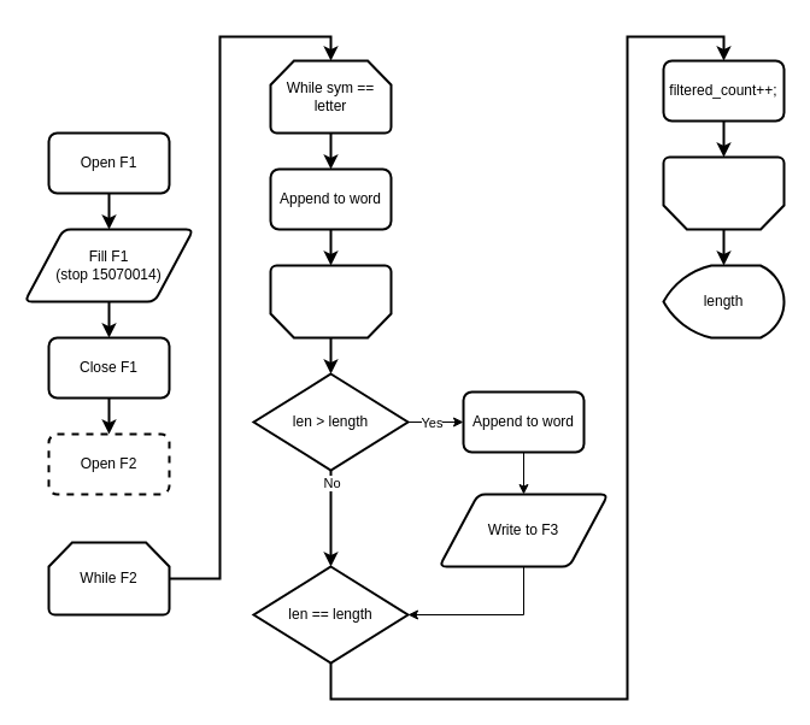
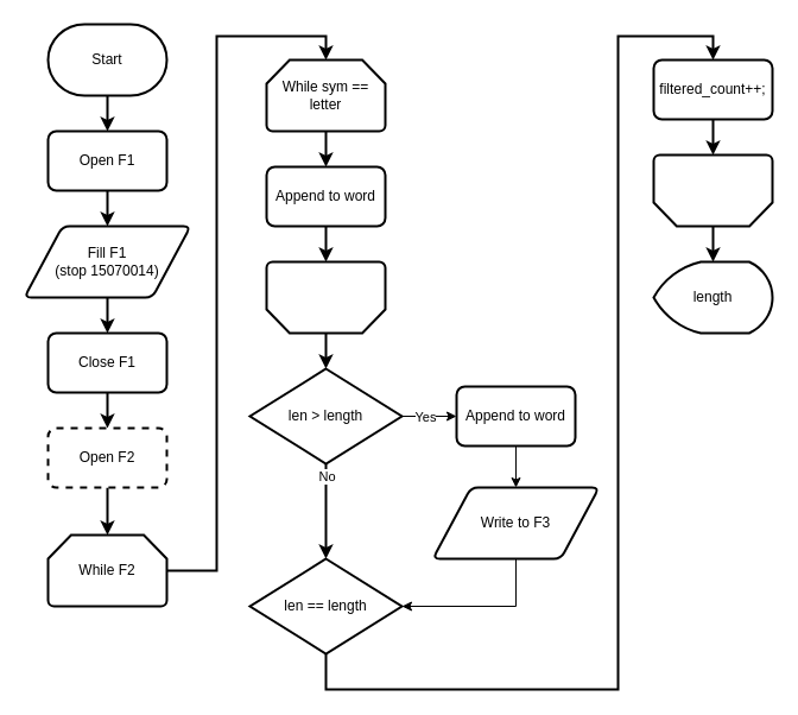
+ <mxCell id="3" value="Start" style="strokeWidth=2;html=1;shape=mxgraph.flowchart.terminator;whiteSpace=wrap;" parent="1" vertex="1"><mxGeometry x="40" y="20" width="100" height="60" as="geometry" /></mxCell>
+ <mxCell id="2" style="edgeStyle=orthogonalEdgeStyle;rounded=0;orthogonalLoop=1;jettySize=auto;html=1;entryX=0.5;entryY=0;entryDx=0;entryDy=0;strokeWidth=2;" edge="1" parent="1" source="3" target="7"><mxGeometry relative="1" as="geometry" /></mxCell>
+ <mxCell id="10" style="edgeStyle=orthogonalEdgeStyle;rounded=0;orthogonalLoop=1;jettySize=auto;html=1;entryX=0.5;entryY=0;entryDx=0;entryDy=0;entryPerimeter=0;strokeWidth=2;" edge="1" parent="1" source="11" target="32"><mxGeometry relative="1" as="geometry"><mxPoint x="90" y="440" as="targetPoint" /></mxGeometry></mxCell>
